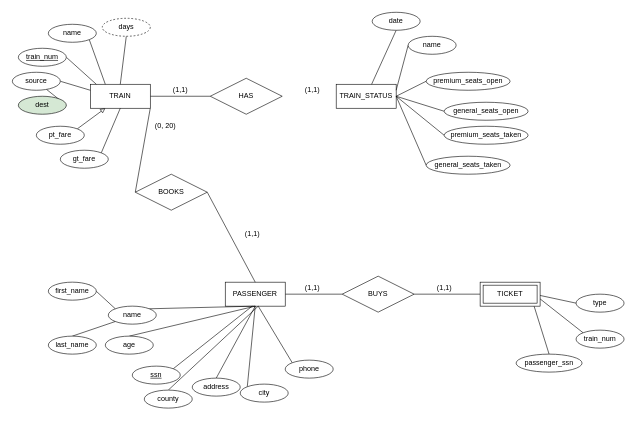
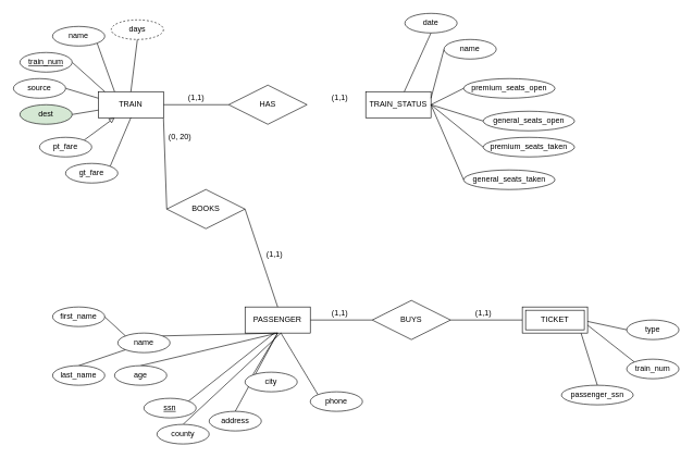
- <mxCell id="10" style="edgeStyle=none;rounded=0;orthogonalLoop=1;jettySize=auto;html=1;exitX=1;exitY=0.5;exitDx=0;exitDy=0;endArrow=none;endFill=0;" parent="1" source="11" target="15" edge="1"><mxGeometry relative="1" as="geometry" /></mxCell>
+ <mxCell id="10" style="edgeStyle=none;rounded=0;orthogonalLoop=1;jettySize=auto;html=1;exitX=1;exitY=0.5;exitDx=0;exitDy=0;endArrow=none;endFill=0;" parent="1" source="11" target="4" edge="1"><mxGeometry relative="1" as="geometry" /></mxCell>
- <mxCell id="53" value="BOOKS" style="shape=rhombus;perimeter=rhombusPerimeter;whiteSpace=wrap;html=1;align=center;" parent="1" vertex="1"><mxGeometry x="225" y="290" width="120" height="60" as="geometry" /></mxCell>
+ <mxCell id="53" value="BOOKS" style="shape=rhombus;perimeter=rhombusPerimeter;whiteSpace=wrap;html=1;align=center;" parent="1" vertex="1"><mxGeometry x="255" y="290" width="120" height="60" as="geometry" /></mxCell>
- <mxCell id="33" value="city" style="ellipse;whiteSpace=wrap;html=1;align=center;" parent="1" vertex="1"><mxGeometry x="400" y="640" width="80" height="30" as="geometry" /></mxCell>
+ <mxCell id="33" value="city" style="ellipse;whiteSpace=wrap;html=1;align=center;" parent="1" vertex="1"><mxGeometry x="375" y="570" width="80" height="30" as="geometry" /></mxCell>
